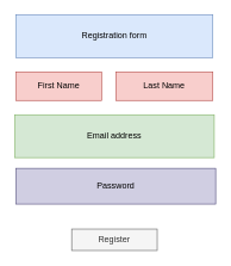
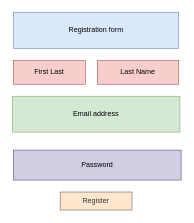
- <mxCell id="3" value="First Name" style="rounded=0;whiteSpace=wrap;html=1;fillColor=#f8cecc;strokeColor=#b85450;" parent="1" vertex="1"><mxGeometry x="22" y="100" width="120" height="40" as="geometry" /></mxCell>
+ <mxCell id="3" value="First Last" style="rounded=0;whiteSpace=wrap;html=1;fillColor=#f8cecc;strokeColor=#b85450;" parent="1" vertex="1"><mxGeometry x="22" y="100" width="120" height="40" as="geometry" /></mxCell>
- <mxCell id="6" value="Password" style="rounded=0;whiteSpace=wrap;html=1;fillColor=#d0cee2;strokeColor=#56517e;" parent="1" vertex="1"><mxGeometry x="22" y="235" width="280" height="50" as="geometry" /></mxCell>
+ <mxCell id="6" value="Password" style="rounded=0;whiteSpace=wrap;html=1;fillColor=#d0cee2;strokeColor=#56517e;" parent="1" vertex="1"><mxGeometry x="22" y="250" width="280" height="50" as="geometry" /></mxCell>
- <mxCell id="7" value="Register" style="rounded=0;whiteSpace=wrap;html=1;fillColor=#f5f5f5;strokeColor=#666666;fontColor=#333333;" parent="1" vertex="1"><mxGeometry x="100" y="320" width="120" height="30" as="geometry" /></mxCell>
+ <mxCell id="7" value="Register" style="rounded=0;whiteSpace=wrap;html=1;fillColor=#ffe6cc;strokeColor=#666666;fontColor=#333333;" parent="1" vertex="1"><mxGeometry x="100" y="320" width="120" height="30" as="geometry" /></mxCell>
